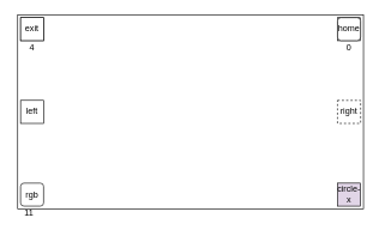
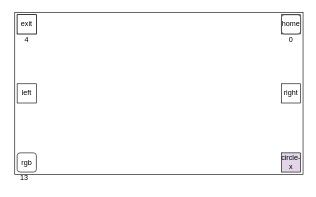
- <mxCell id="7" value="right" style="whiteSpace=wrap;html=1;aspect=fixed;dashed=1;" parent="1" vertex="1"><mxGeometry x="468" y="139" width="32" height="32" as="geometry" /></mxCell>
+ <mxCell id="7" value="right" style="whiteSpace=wrap;html=1;aspect=fixed;" parent="1" vertex="1"><mxGeometry x="468" y="139" width="32" height="32" as="geometry" /></mxCell>
- <mxCell id="13" value="11" style="text;html=1;strokeColor=none;fillColor=none;align=center;verticalAlign=middle;whiteSpace=wrap;rounded=0;" vertex="1" parent="1"><mxGeometry x="20" y="286" width="40" height="20" as="geometry" /></mxCell>
+ <mxCell id="13" value="13" style="text;html=1;strokeColor=none;fillColor=none;align=center;verticalAlign=middle;whiteSpace=wrap;rounded=0;" vertex="1" parent="1"><mxGeometry x="20" y="286" width="40" height="20" as="geometry" /></mxCell>
